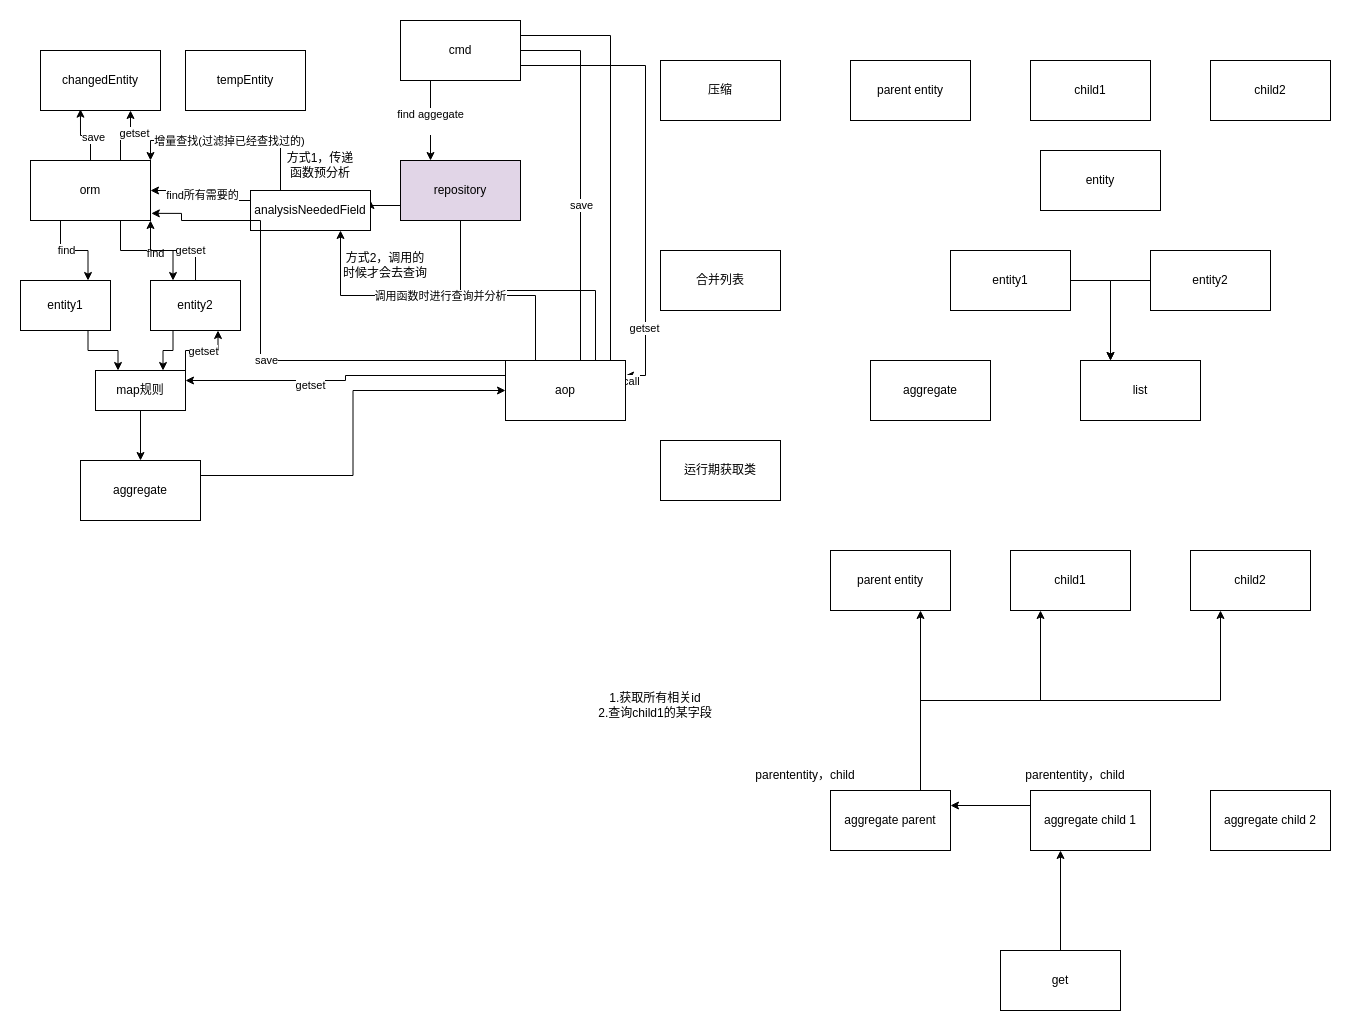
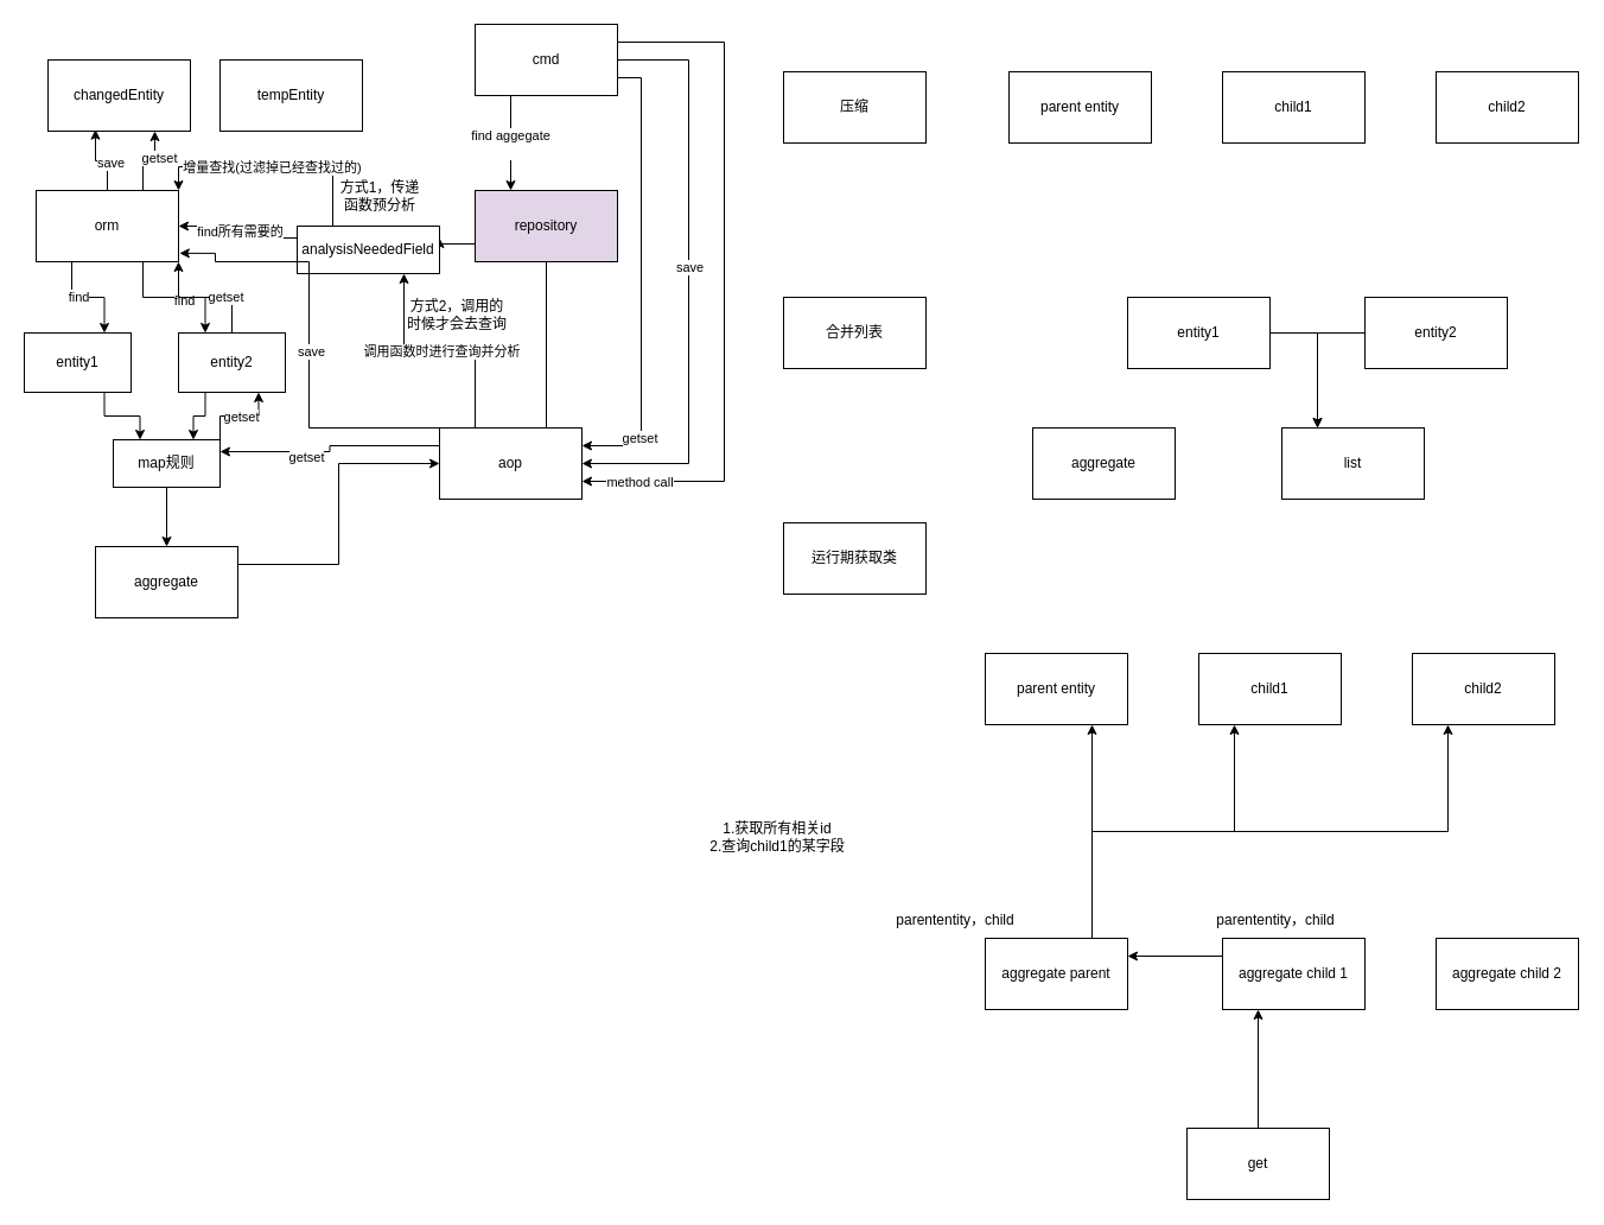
- <mxCell id="60" value="entity" style="rounded=0;whiteSpace=wrap;html=1;" parent="1" vertex="1"><mxGeometry x="1040" y="150" width="120" height="60" as="geometry" /></mxCell>
- <mxCell id="33" value="aop" style="rounded=0;whiteSpace=wrap;html=1;" parent="1" vertex="1"><mxGeometry x="505" y="360" width="120" height="60" as="geometry" /></mxCell>
+ <mxCell id="33" value="aop" style="rounded=0;whiteSpace=wrap;html=1;" parent="1" vertex="1"><mxGeometry x="370" y="360" width="120" height="60" as="geometry" /></mxCell>
